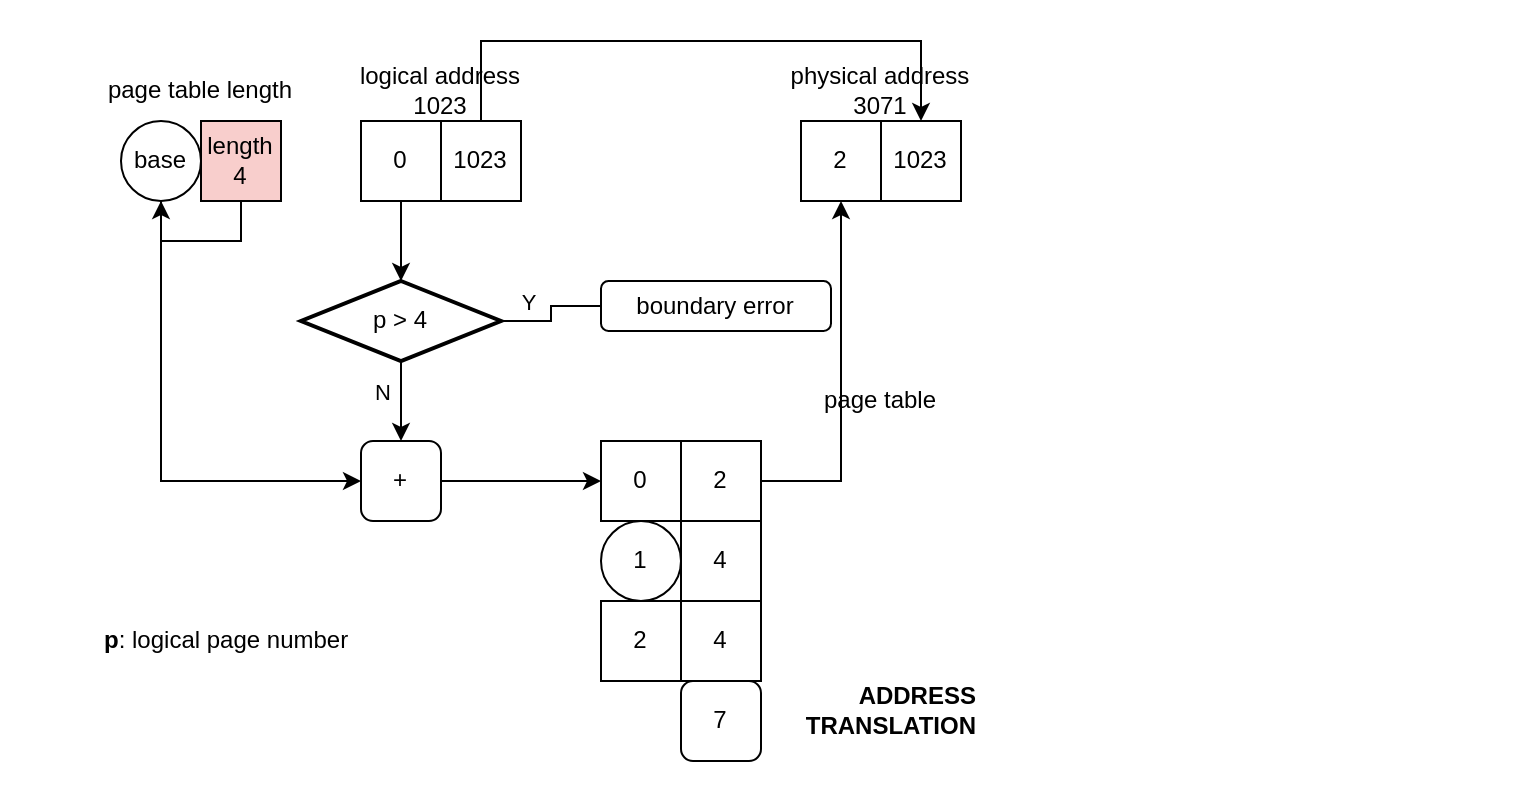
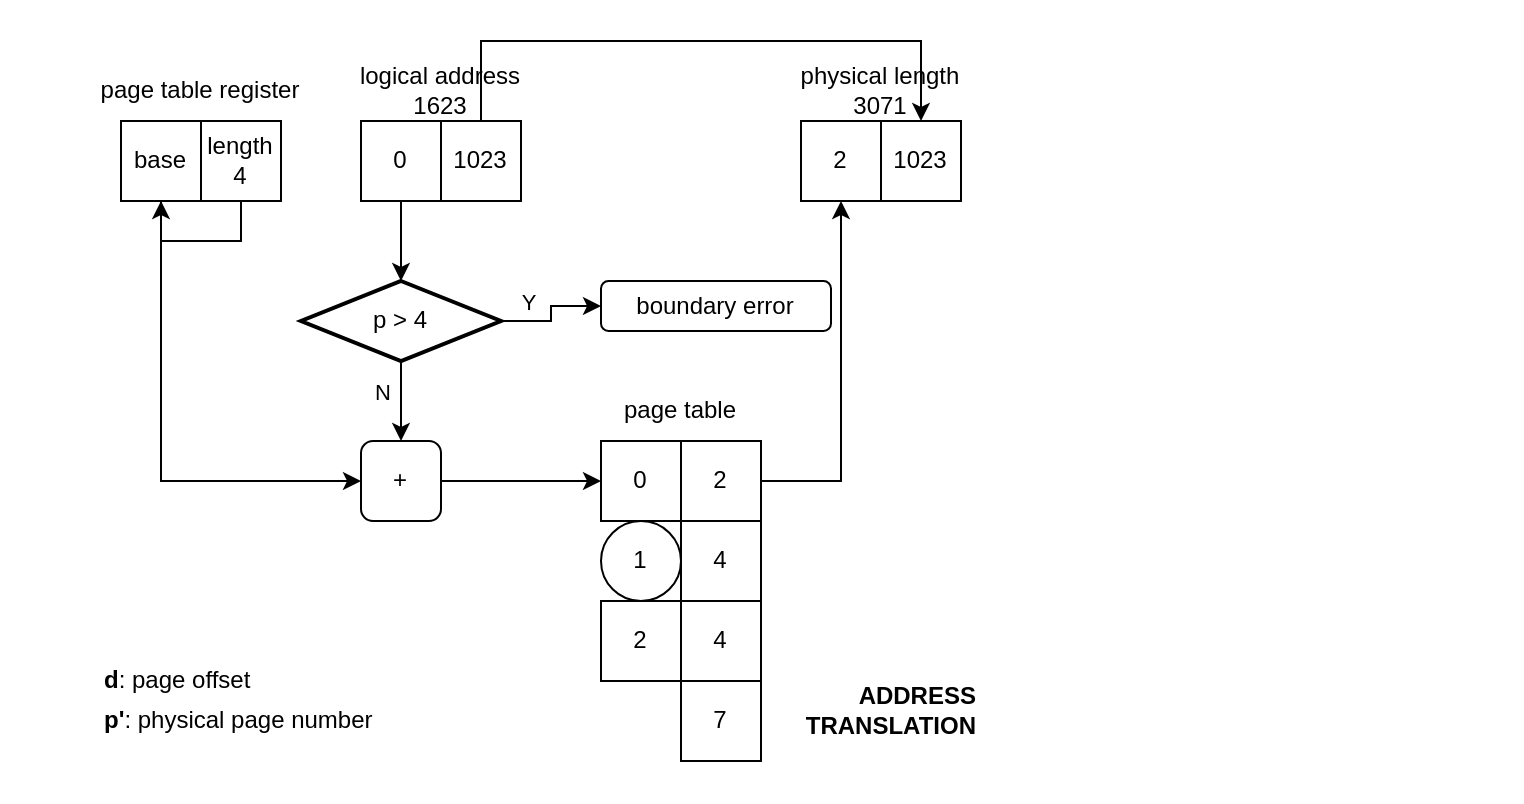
- <mxCell id="5" value="page table length" style="text;html=1;align=center;verticalAlign=middle;whiteSpace=wrap;rounded=0;" parent="2" vertex="1"><mxGeometry x="20" width="120" height="30" as="geometry" /></mxCell>
+ <mxCell id="5" value="page table register" style="text;html=1;align=center;verticalAlign=middle;whiteSpace=wrap;rounded=0;" parent="2" vertex="1"><mxGeometry x="20" width="120" height="30" as="geometry" /></mxCell>
- <mxCell id="22" value="logical address 1023" style="text;html=1;align=center;verticalAlign=middle;whiteSpace=wrap;rounded=0;" parent="18" vertex="1"><mxGeometry width="100" height="30" as="geometry" /></mxCell>
+ <mxCell id="22" value="logical address 1623" style="text;html=1;align=center;verticalAlign=middle;whiteSpace=wrap;rounded=0;" parent="18" vertex="1"><mxGeometry width="100" height="30" as="geometry" /></mxCell>
- <mxCell id="27" value="physical address 3071" style="text;html=1;align=center;verticalAlign=middle;whiteSpace=wrap;rounded=0;" parent="23" vertex="1"><mxGeometry x="25" width="110" height="30" as="geometry" /></mxCell>
+ <mxCell id="27" value="physical length 3071" style="text;html=1;align=center;verticalAlign=middle;whiteSpace=wrap;rounded=0;" parent="23" vertex="1"><mxGeometry x="25" width="110" height="30" as="geometry" /></mxCell>
- <mxCell id="3" value="base" style="ellipse;whiteSpace=wrap;html=1;" parent="2" vertex="1"><mxGeometry x="40" y="30" width="40" height="40" as="geometry" /></mxCell>
+ <mxCell id="3" value="base" style="rounded=0;whiteSpace=wrap;html=1;" parent="2" vertex="1"><mxGeometry x="40" y="30" width="40" height="40" as="geometry" /></mxCell>
- <mxCell id="4" value="length&lt;br&gt;4" style="rounded=0;whiteSpace=wrap;html=1;fillColor=#f8cecc;" parent="2" vertex="1"><mxGeometry x="80" y="30" width="40" height="40" as="geometry" /></mxCell>
+ <mxCell id="4" value="length&lt;br&gt;4" style="rounded=0;whiteSpace=wrap;html=1;" parent="2" vertex="1"><mxGeometry x="80" y="30" width="40" height="40" as="geometry" /></mxCell>
- <mxCell id="9" style="edgeStyle=orthogonalEdgeStyle;rounded=0;orthogonalLoop=1;jettySize=auto;html=1;exitX=1;exitY=0.5;exitDx=0;exitDy=0;exitPerimeter=0;entryX=0;entryY=0.5;entryDx=0;entryDy=0;endArrow=none;" parent="1" source="11" target="17" edge="1"><mxGeometry relative="1" as="geometry" /></mxCell>
+ <mxCell id="9" style="edgeStyle=orthogonalEdgeStyle;rounded=0;orthogonalLoop=1;jettySize=auto;html=1;exitX=1;exitY=0.5;exitDx=0;exitDy=0;exitPerimeter=0;entryX=0;entryY=0.5;entryDx=0;entryDy=0;" parent="1" source="11" target="17" edge="1"><mxGeometry relative="1" as="geometry" /></mxCell>
- <mxCell id="33" value="page table" style="text;html=1;align=center;verticalAlign=middle;whiteSpace=wrap;rounded=0;" parent="1" vertex="1"><mxGeometry x="410" y="185" width="60" height="30" as="geometry" /></mxCell>
+ <mxCell id="33" value="page table" style="text;html=1;align=center;verticalAlign=middle;whiteSpace=wrap;rounded=0;" parent="1" vertex="1"><mxGeometry x="310" y="190" width="60" height="30" as="geometry" /></mxCell>
- <mxCell id="30" value="&lt;b&gt;p&lt;/b&gt;: logical page number" style="text;html=1;align=left;verticalAlign=middle;whiteSpace=wrap;rounded=0;" parent="29" vertex="1"><mxGeometry width="160" height="20" as="geometry" /></mxCell>
+ <mxCell id="31" value="&lt;b&gt;d&lt;/b&gt;: page offset" style="text;html=1;align=left;verticalAlign=middle;whiteSpace=wrap;rounded=0;" parent="29" vertex="1"><mxGeometry y="20" width="160" height="20" as="geometry" /></mxCell>
+ <mxCell id="32" value="&lt;b&gt;p'&lt;/b&gt;: physical page number" style="text;html=1;align=left;verticalAlign=middle;whiteSpace=wrap;rounded=0;" parent="29" vertex="1"><mxGeometry y="40" width="160" height="20" as="geometry" /></mxCell>
- <mxCell id="38" value="7" style="whiteSpace=wrap;html=1;rounded=1;" parent="34" vertex="1"><mxGeometry x="40" y="120" width="40" height="40" as="geometry" /></mxCell>
+ <mxCell id="38" value="7" style="rounded=0;whiteSpace=wrap;html=1;" parent="34" vertex="1"><mxGeometry x="40" y="120" width="40" height="40" as="geometry" /></mxCell>
